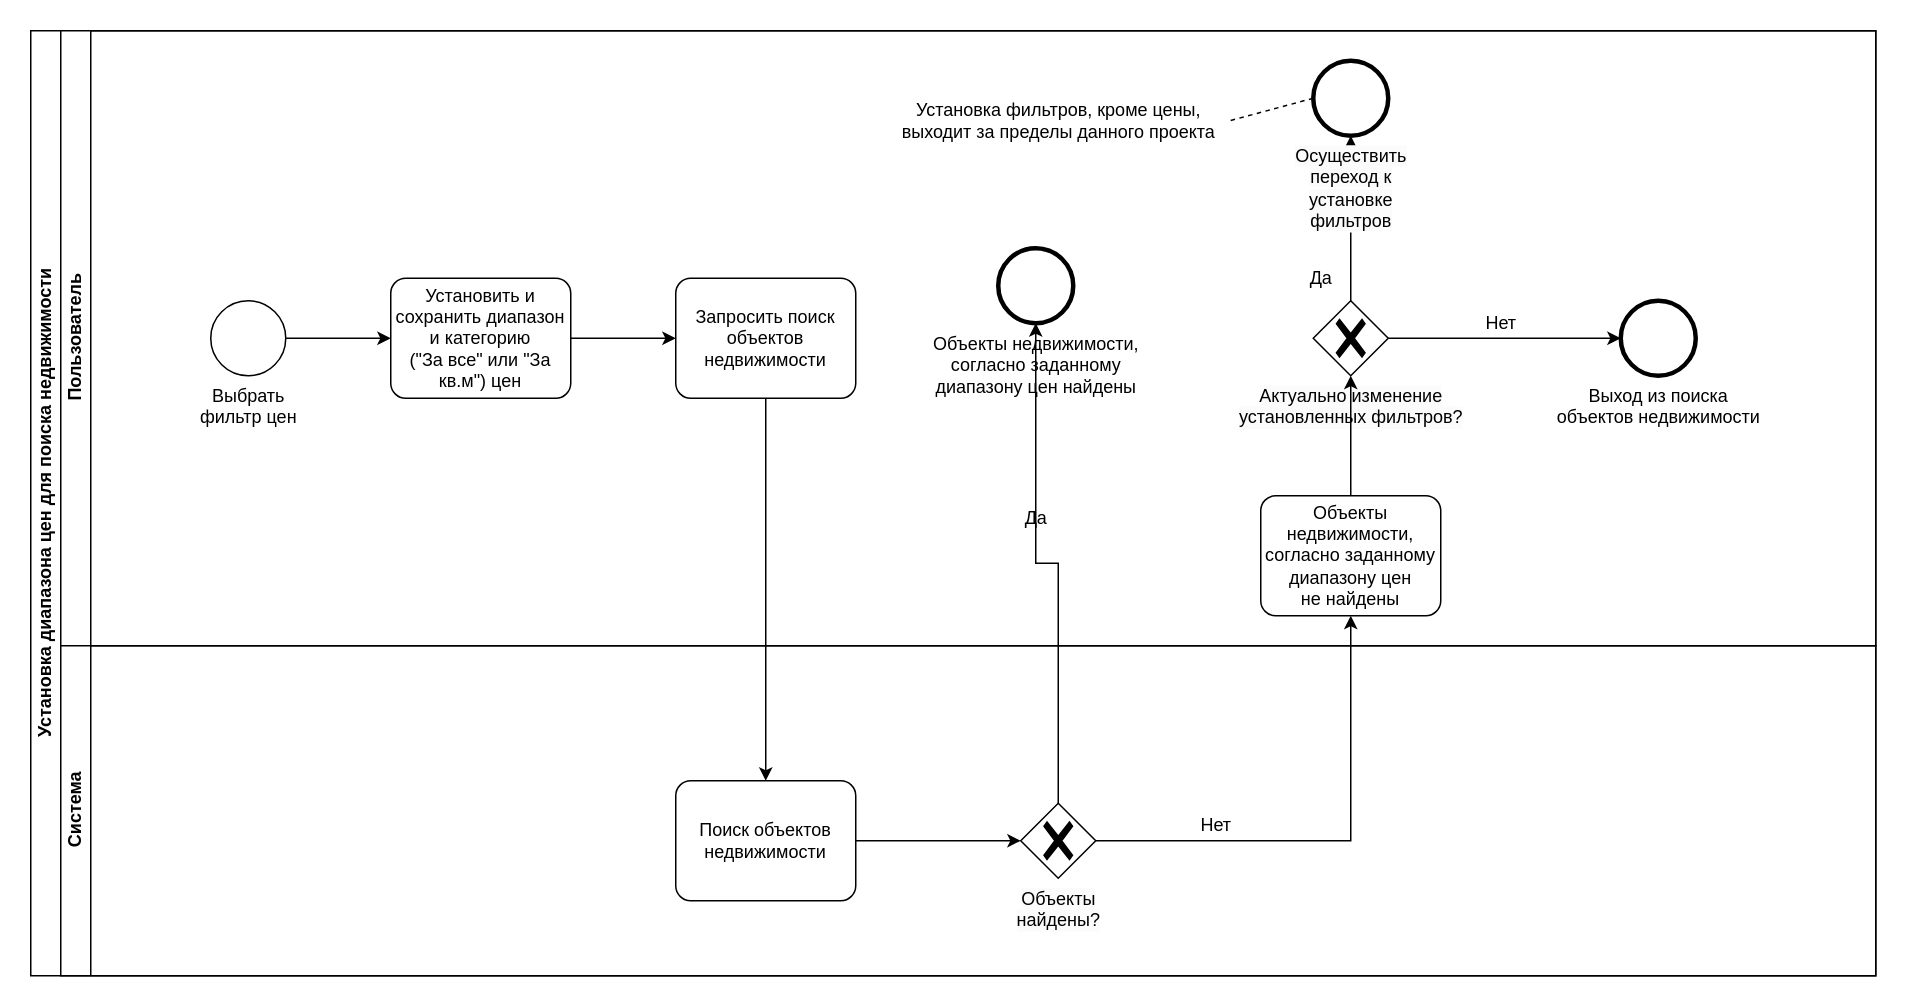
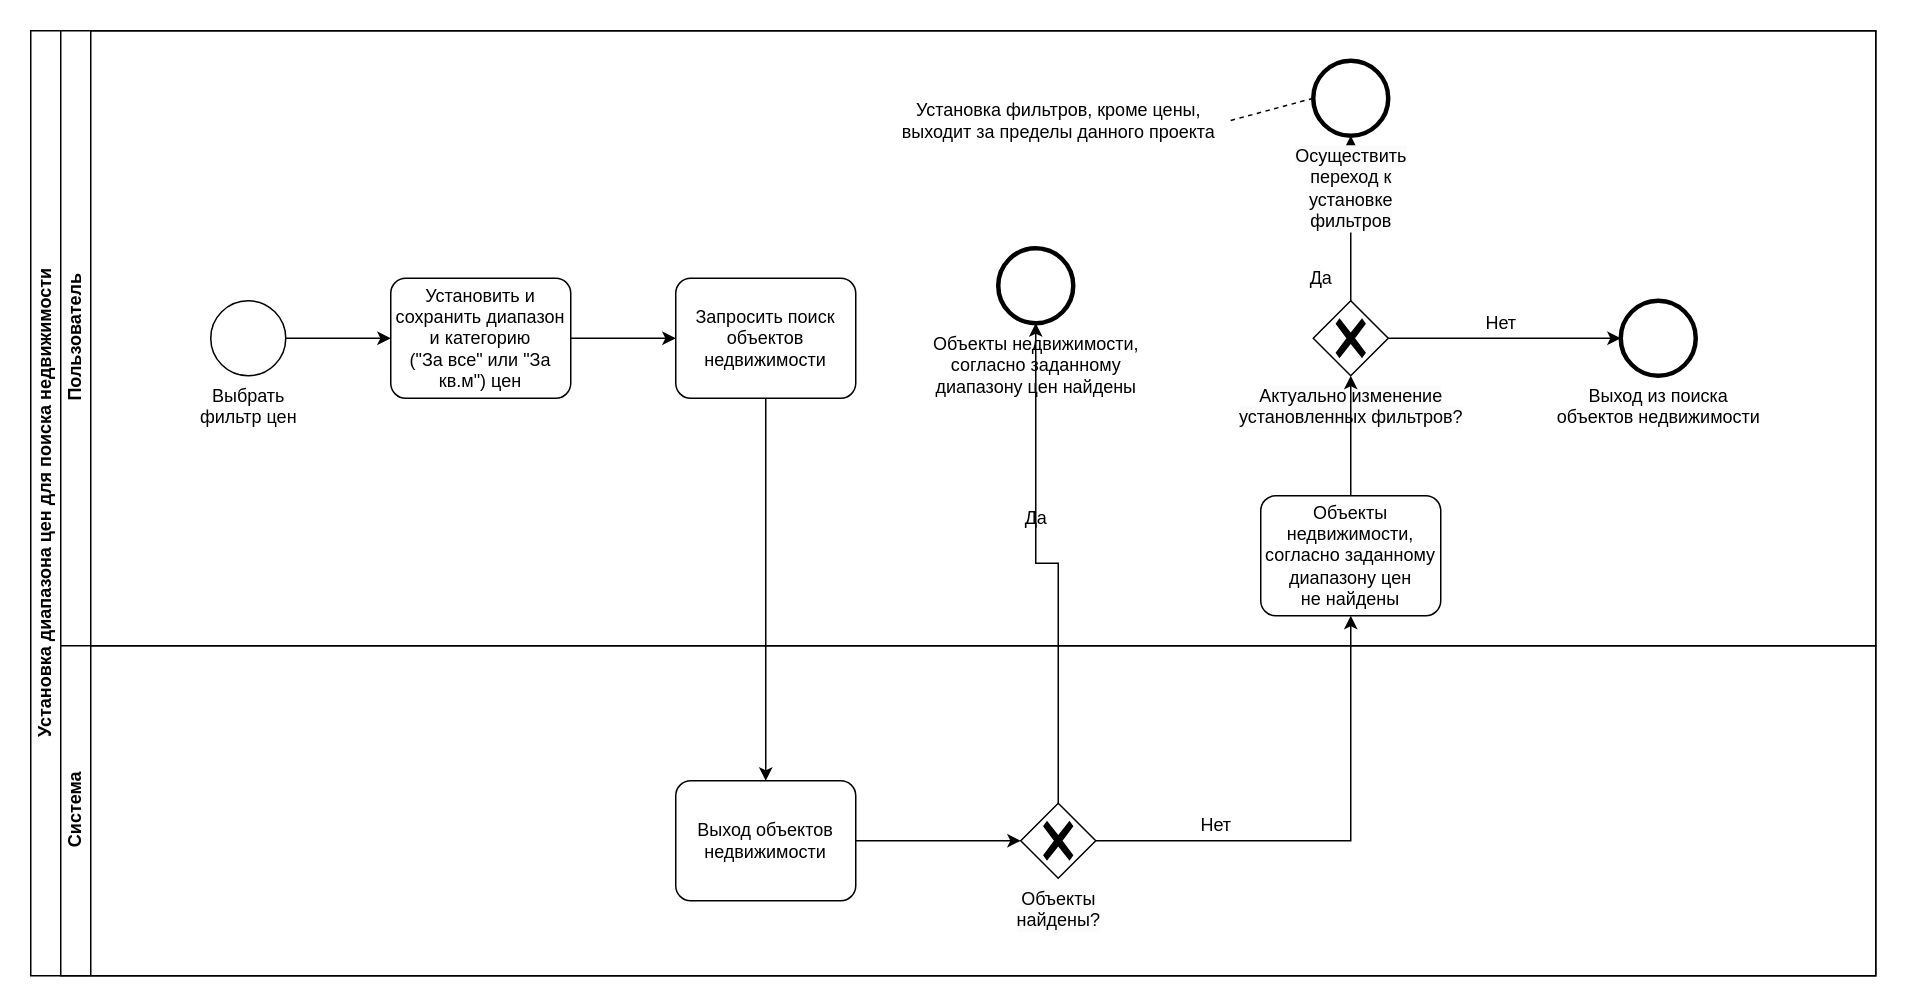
- <mxCell id="24" value="Поиск объектов недвижимости" style="points=[[0.25,0,0],[0.5,0,0],[0.75,0,0],[1,0.25,0],[1,0.5,0],[1,0.75,0],[0.75,1,0],[0.5,1,0],[0.25,1,0],[0,0.75,0],[0,0.5,0],[0,0.25,0]];shape=mxgraph.bpmn.task;whiteSpace=wrap;rectStyle=rounded;size=10;html=1;container=1;expand=0;collapsible=0;taskMarker=abstract;" parent="22" vertex="1"><mxGeometry x="410" y="90" width="120" height="80" as="geometry" /></mxCell>
+ <mxCell id="24" value="Выход объектов недвижимости" style="points=[[0.25,0,0],[0.5,0,0],[0.75,0,0],[1,0.25,0],[1,0.5,0],[1,0.75,0],[0.75,1,0],[0.5,1,0],[0.25,1,0],[0,0.75,0],[0,0.5,0],[0,0.25,0]];shape=mxgraph.bpmn.task;whiteSpace=wrap;rectStyle=rounded;size=10;html=1;container=1;expand=0;collapsible=0;taskMarker=abstract;" parent="22" vertex="1"><mxGeometry x="410" y="90" width="120" height="80" as="geometry" /></mxCell>
